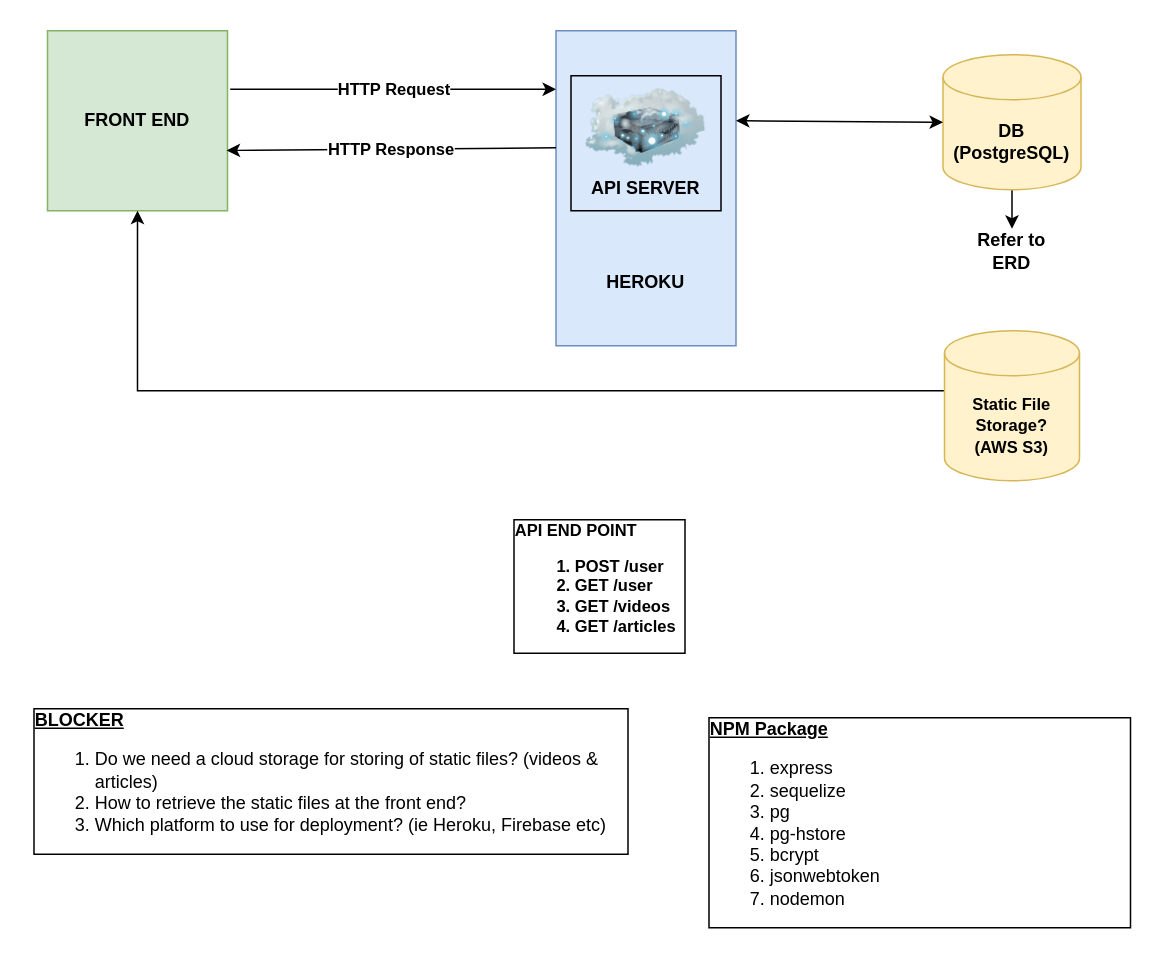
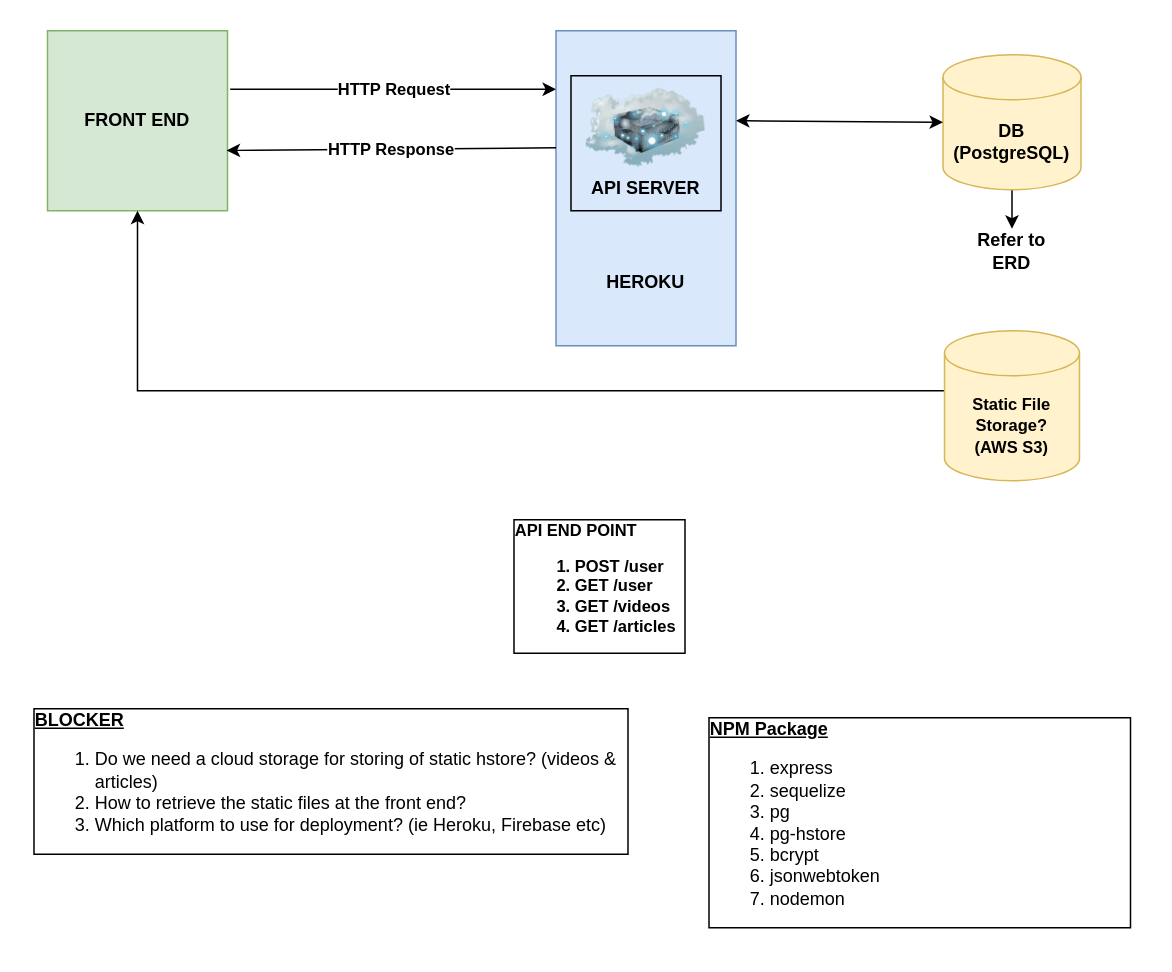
- <mxCell id="13" value="&lt;div&gt;&lt;b&gt;&lt;u&gt;BLOCKER&lt;/u&gt;&lt;/b&gt;&lt;/div&gt;&lt;ol&gt;&lt;li&gt;Do we need a cloud storage for storing of static files? (videos &amp;amp; articles)&lt;/li&gt;&lt;li&gt;How to retrieve the static files at the front end?&lt;/li&gt;&lt;li&gt;Which platform to use for deployment? (ie Heroku, Firebase etc)&lt;/li&gt;&lt;/ol&gt;" style="text;html=1;strokeColor=none;fillColor=none;align=left;verticalAlign=top;whiteSpace=wrap;rounded=0;labelBorderColor=default;" parent="1" vertex="1"><mxGeometry x="20" y="465" width="399" height="115" as="geometry" /></mxCell>
+ <mxCell id="13" value="&lt;div&gt;&lt;b&gt;&lt;u&gt;BLOCKER&lt;/u&gt;&lt;/b&gt;&lt;/div&gt;&lt;ol&gt;&lt;li&gt;Do we need a cloud storage for storing of static hstore? (videos &amp;amp; articles)&lt;/li&gt;&lt;li&gt;How to retrieve the static files at the front end?&lt;/li&gt;&lt;li&gt;Which platform to use for deployment? (ie Heroku, Firebase etc)&lt;/li&gt;&lt;/ol&gt;" style="text;html=1;strokeColor=none;fillColor=none;align=left;verticalAlign=top;whiteSpace=wrap;rounded=0;labelBorderColor=default;" parent="1" vertex="1"><mxGeometry x="20" y="465" width="399" height="115" as="geometry" /></mxCell>
